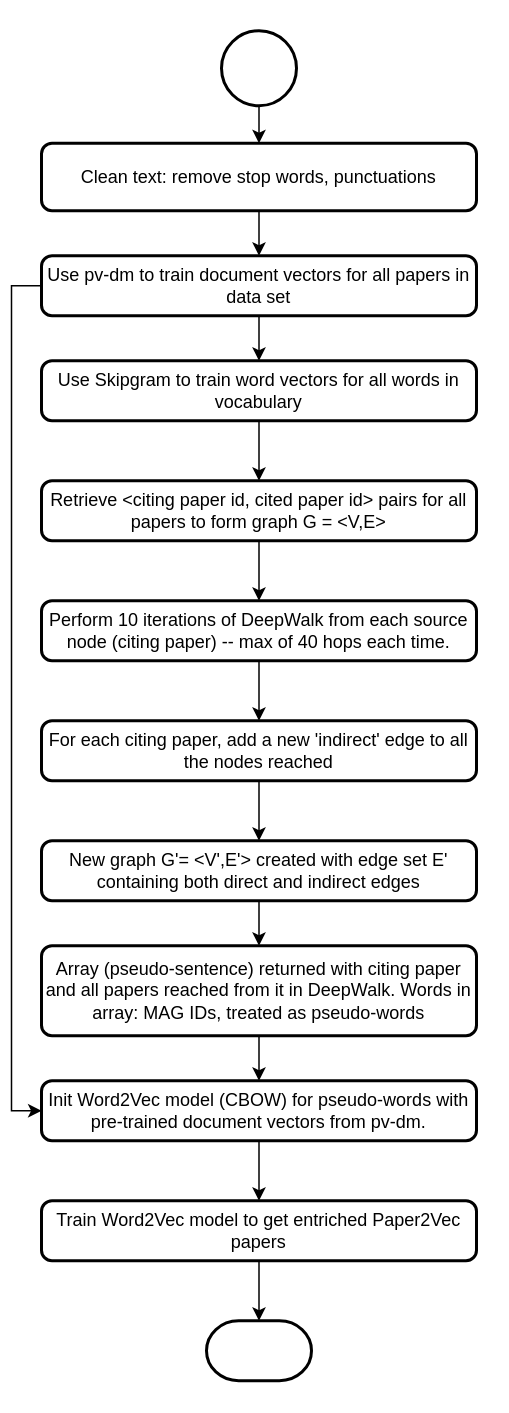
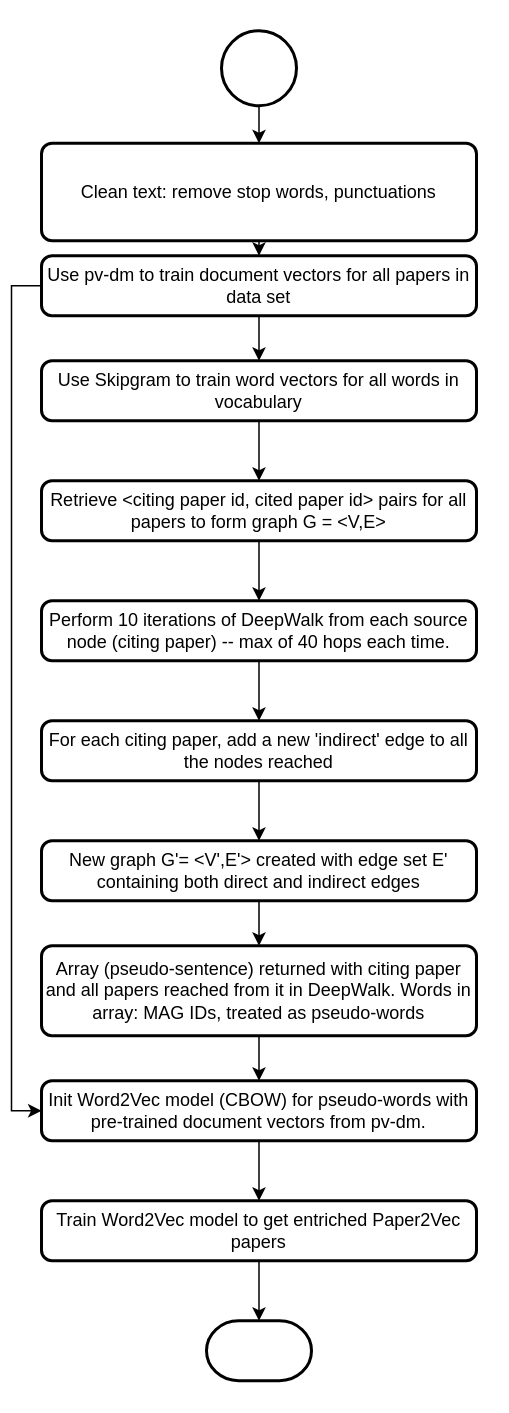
- <mxCell id="11" value="Clean text: remove stop words, punctuations&lt;br&gt;" style="rounded=1;whiteSpace=wrap;html=1;absoluteArcSize=1;arcSize=14;strokeWidth=2;" vertex="1" parent="1"><mxGeometry x="20" y="95" width="290" height="45" as="geometry" /></mxCell>
+ <mxCell id="11" value="Clean text: remove stop words, punctuations&lt;br&gt;" style="rounded=1;whiteSpace=wrap;html=1;absoluteArcSize=1;arcSize=14;strokeWidth=2;" vertex="1" parent="1"><mxGeometry x="20" y="95" width="290" height="65" as="geometry" /></mxCell>
